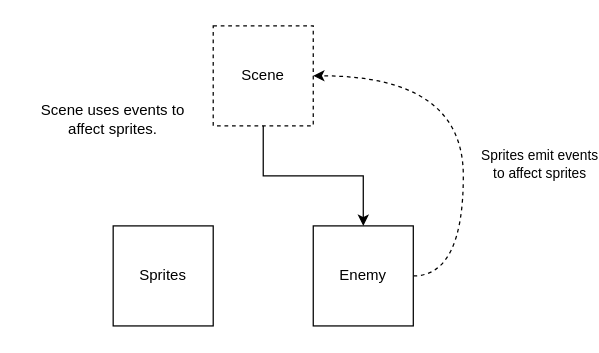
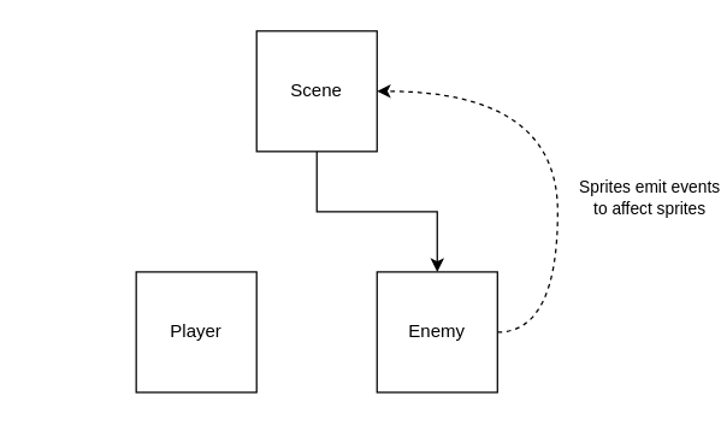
- <mxCell id="3" value="Scene" style="whiteSpace=wrap;html=1;aspect=fixed;dashed=1;" vertex="1" parent="1"><mxGeometry x="170" y="20" width="80" height="80" as="geometry" /></mxCell>
+ <mxCell id="3" value="Scene" style="whiteSpace=wrap;html=1;aspect=fixed;" vertex="1" parent="1"><mxGeometry x="170" y="20" width="80" height="80" as="geometry" /></mxCell>
- <mxCell id="8" value="Scene uses events to affect sprites." style="text;html=1;strokeColor=none;fillColor=none;align=center;verticalAlign=middle;whiteSpace=wrap;rounded=0;" vertex="1" parent="1"><mxGeometry x="20" y="80" width="140" height="30" as="geometry" /></mxCell>
- <mxCell id="4" value="Sprites" style="whiteSpace=wrap;html=1;aspect=fixed;" vertex="1" parent="1"><mxGeometry x="90" y="180" width="80" height="80" as="geometry" /></mxCell>
+ <mxCell id="4" value="Player" style="whiteSpace=wrap;html=1;aspect=fixed;" vertex="1" parent="1"><mxGeometry x="90" y="180" width="80" height="80" as="geometry" /></mxCell>
